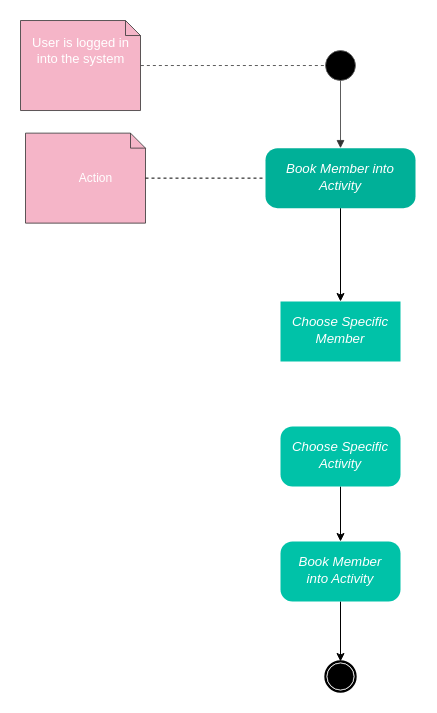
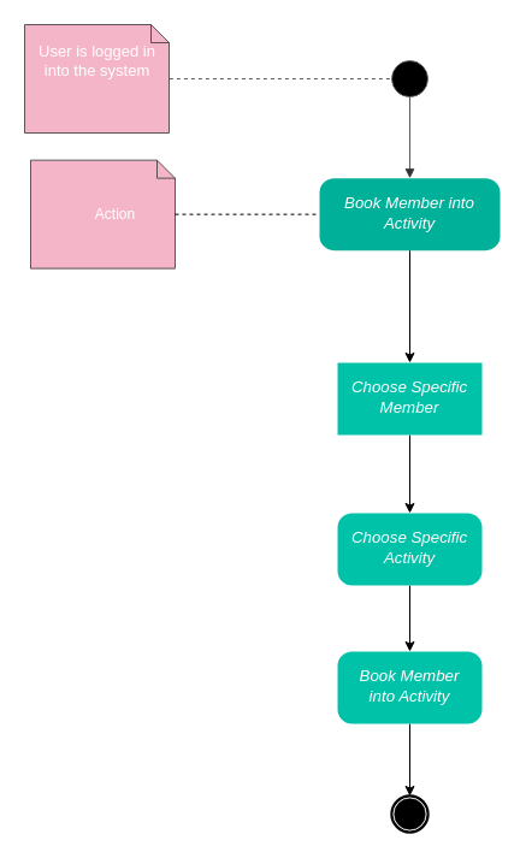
+ <mxCell id="16" value="" style="edgeStyle=orthogonalEdgeStyle;rounded=0;orthogonalLoop=1;jettySize=auto;html=1;" edge="1" parent="1" source="17" target="19"><mxGeometry relative="1" as="geometry" /></mxCell>
